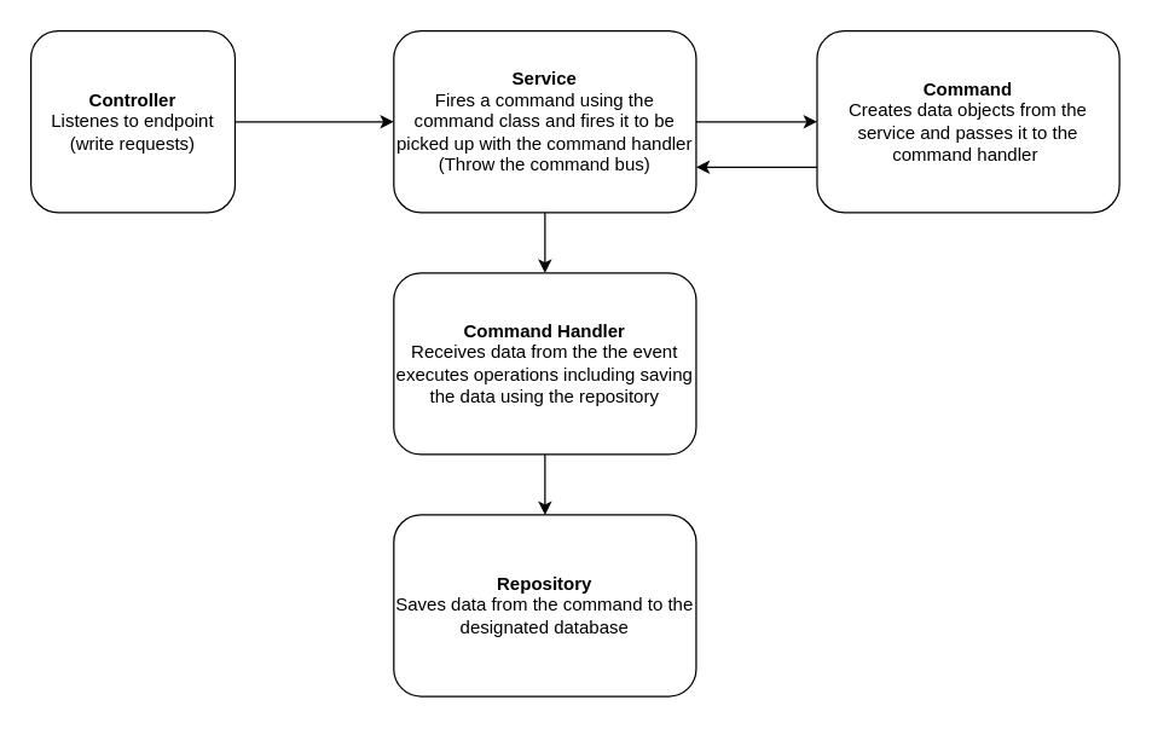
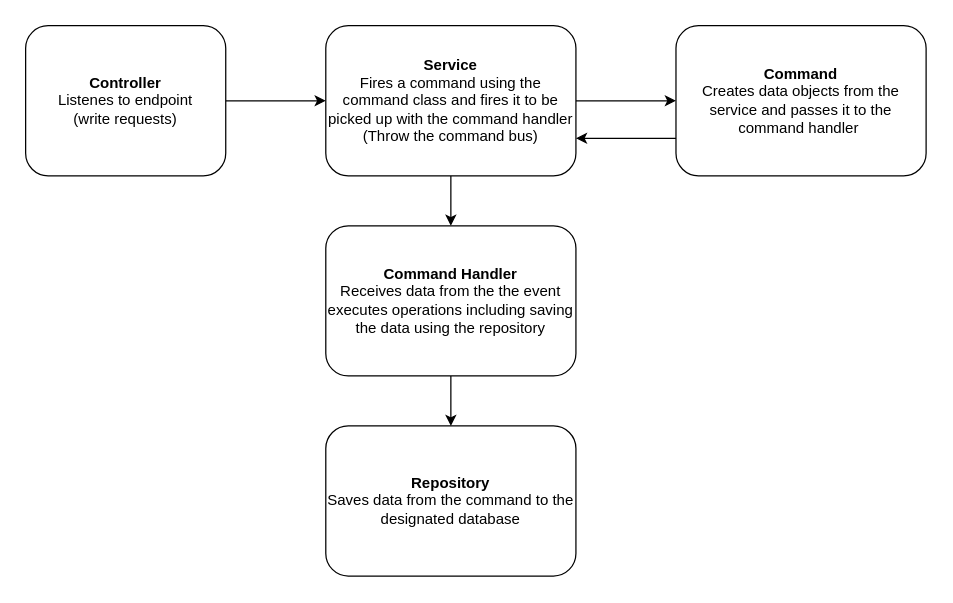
- <mxCell id="3" value="&lt;b&gt;Controller&lt;br&gt;&lt;/b&gt;Listenes to endpoint&lt;br&gt;(write requests)" style="rounded=1;whiteSpace=wrap;html=1;" vertex="1" parent="1"><mxGeometry x="20" y="20" width="135" height="120" as="geometry" /></mxCell>
+ <mxCell id="3" value="&lt;b&gt;Controller&lt;br&gt;&lt;/b&gt;Listenes to endpoint&lt;br&gt;(write requests)" style="rounded=1;whiteSpace=wrap;html=1;" vertex="1" parent="1"><mxGeometry x="20" y="20" width="160" height="120" as="geometry" /></mxCell>
